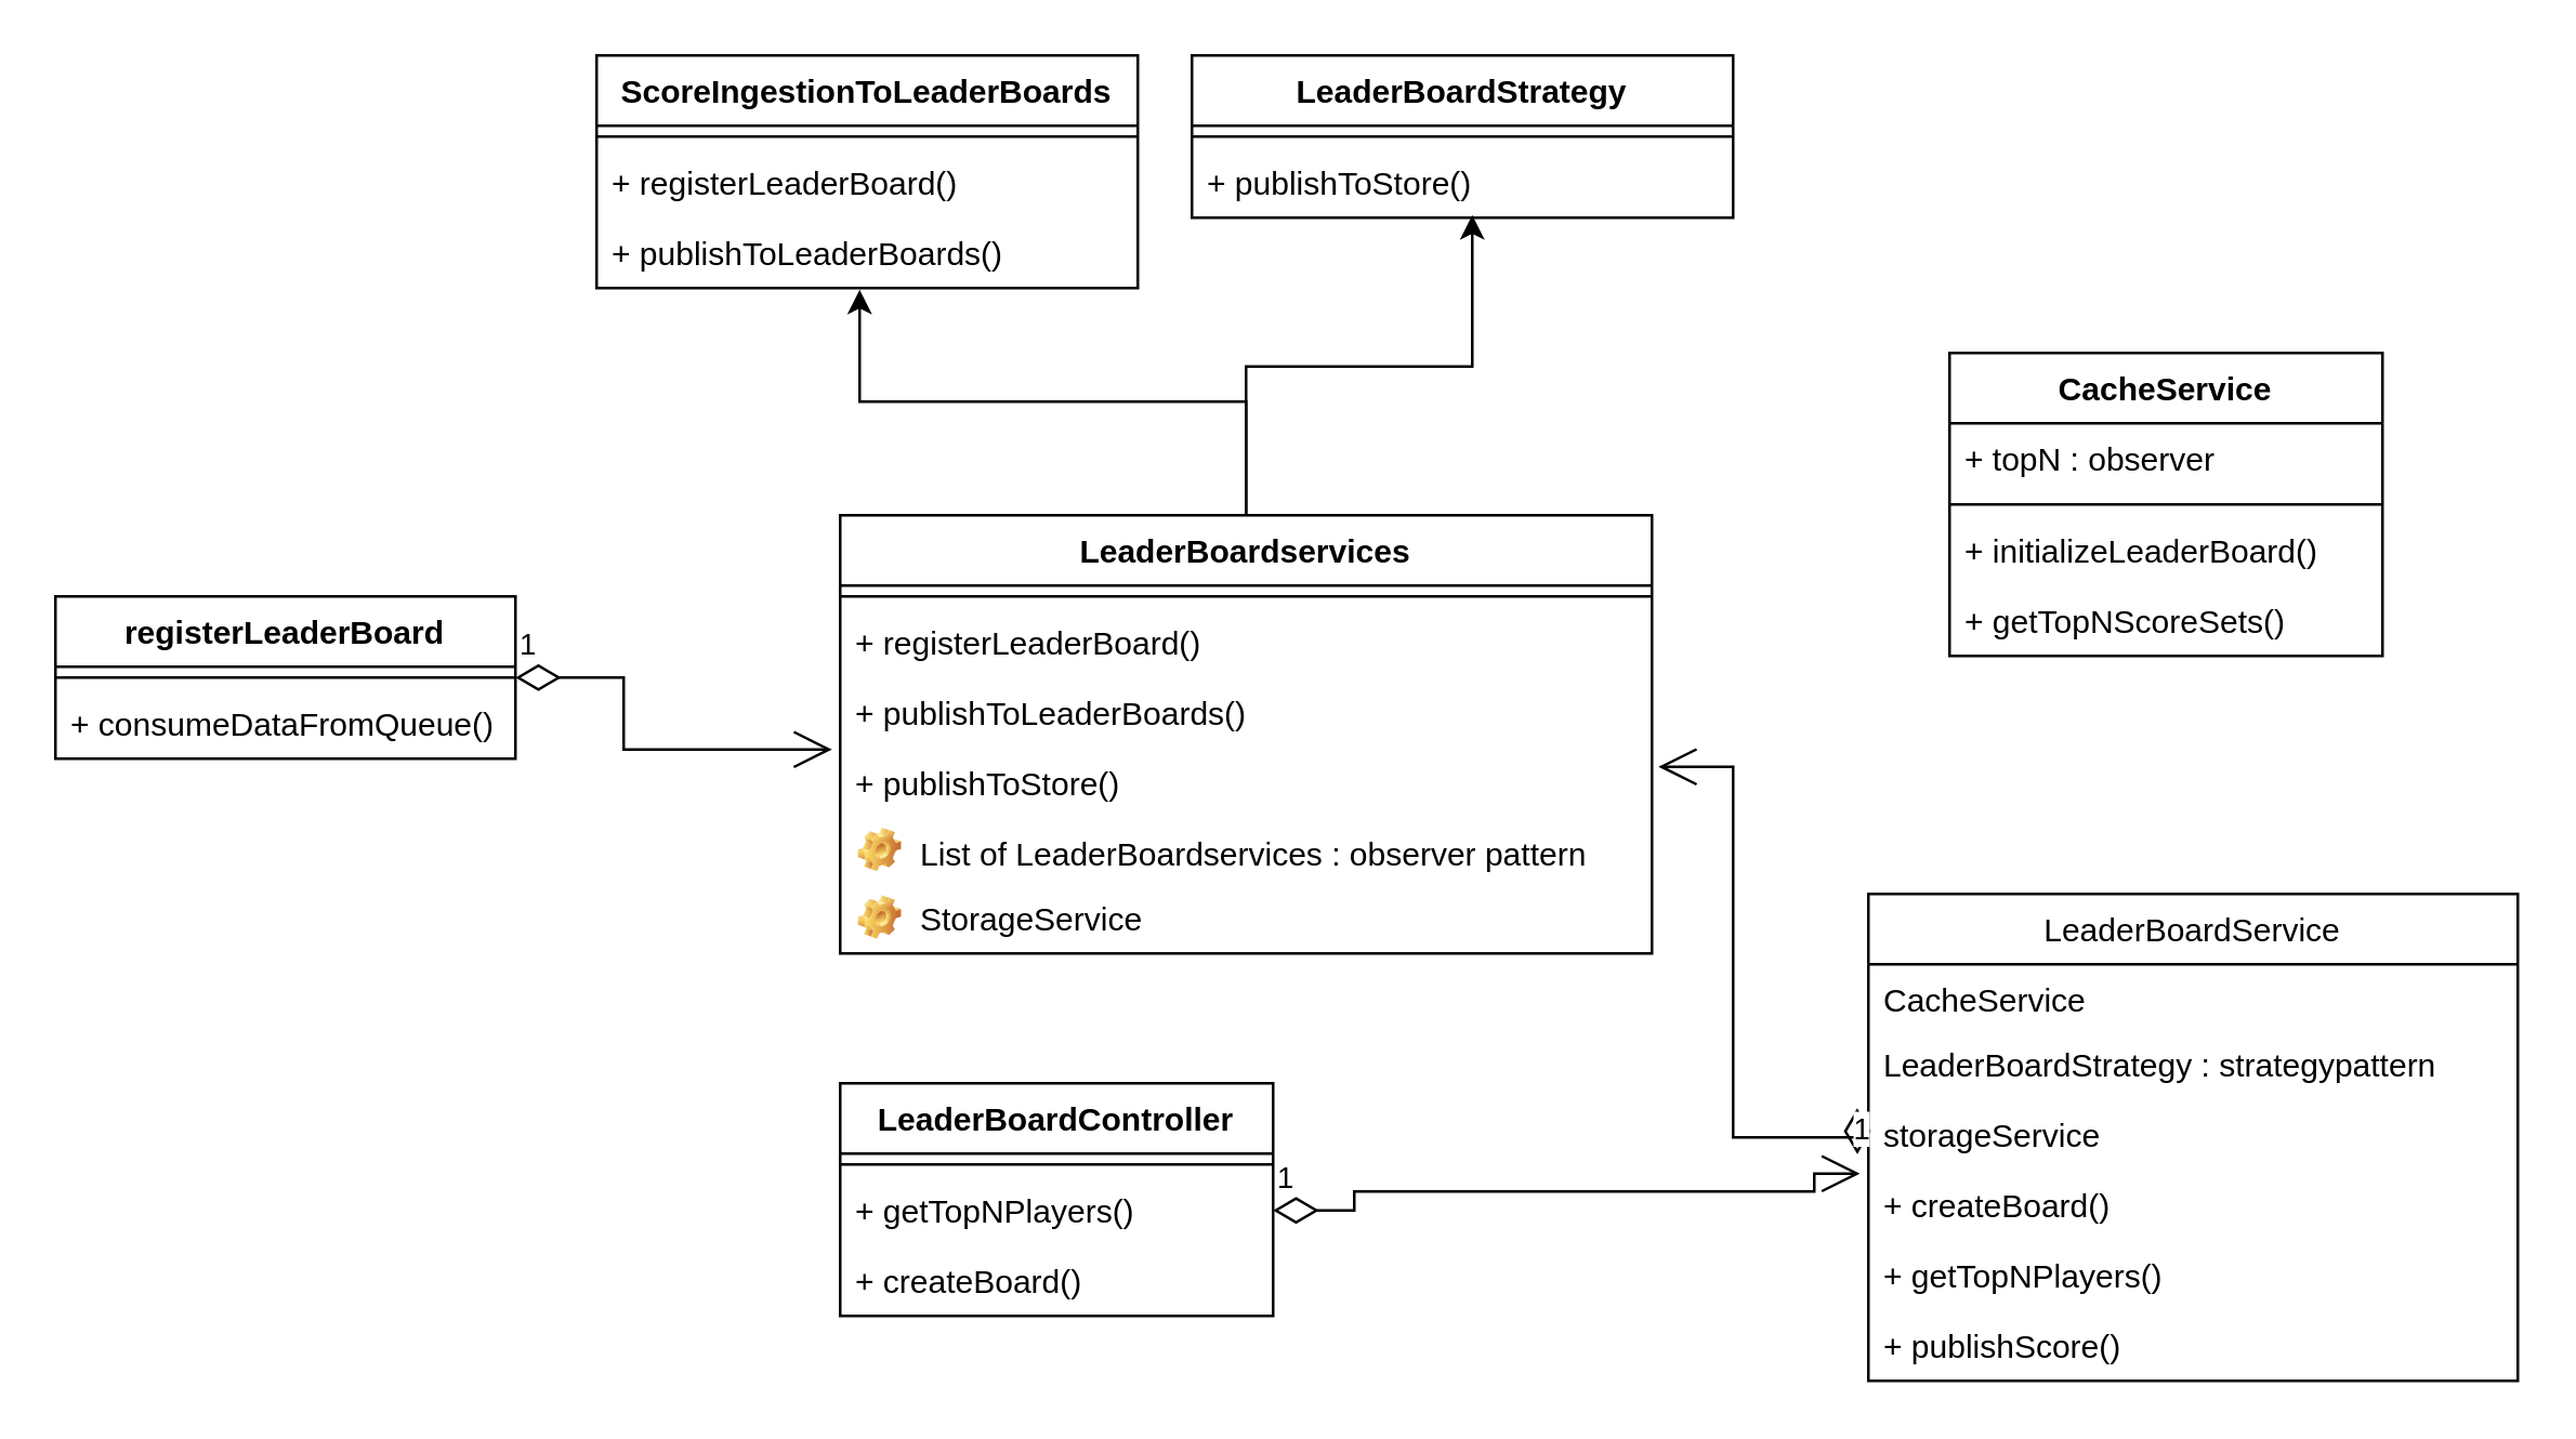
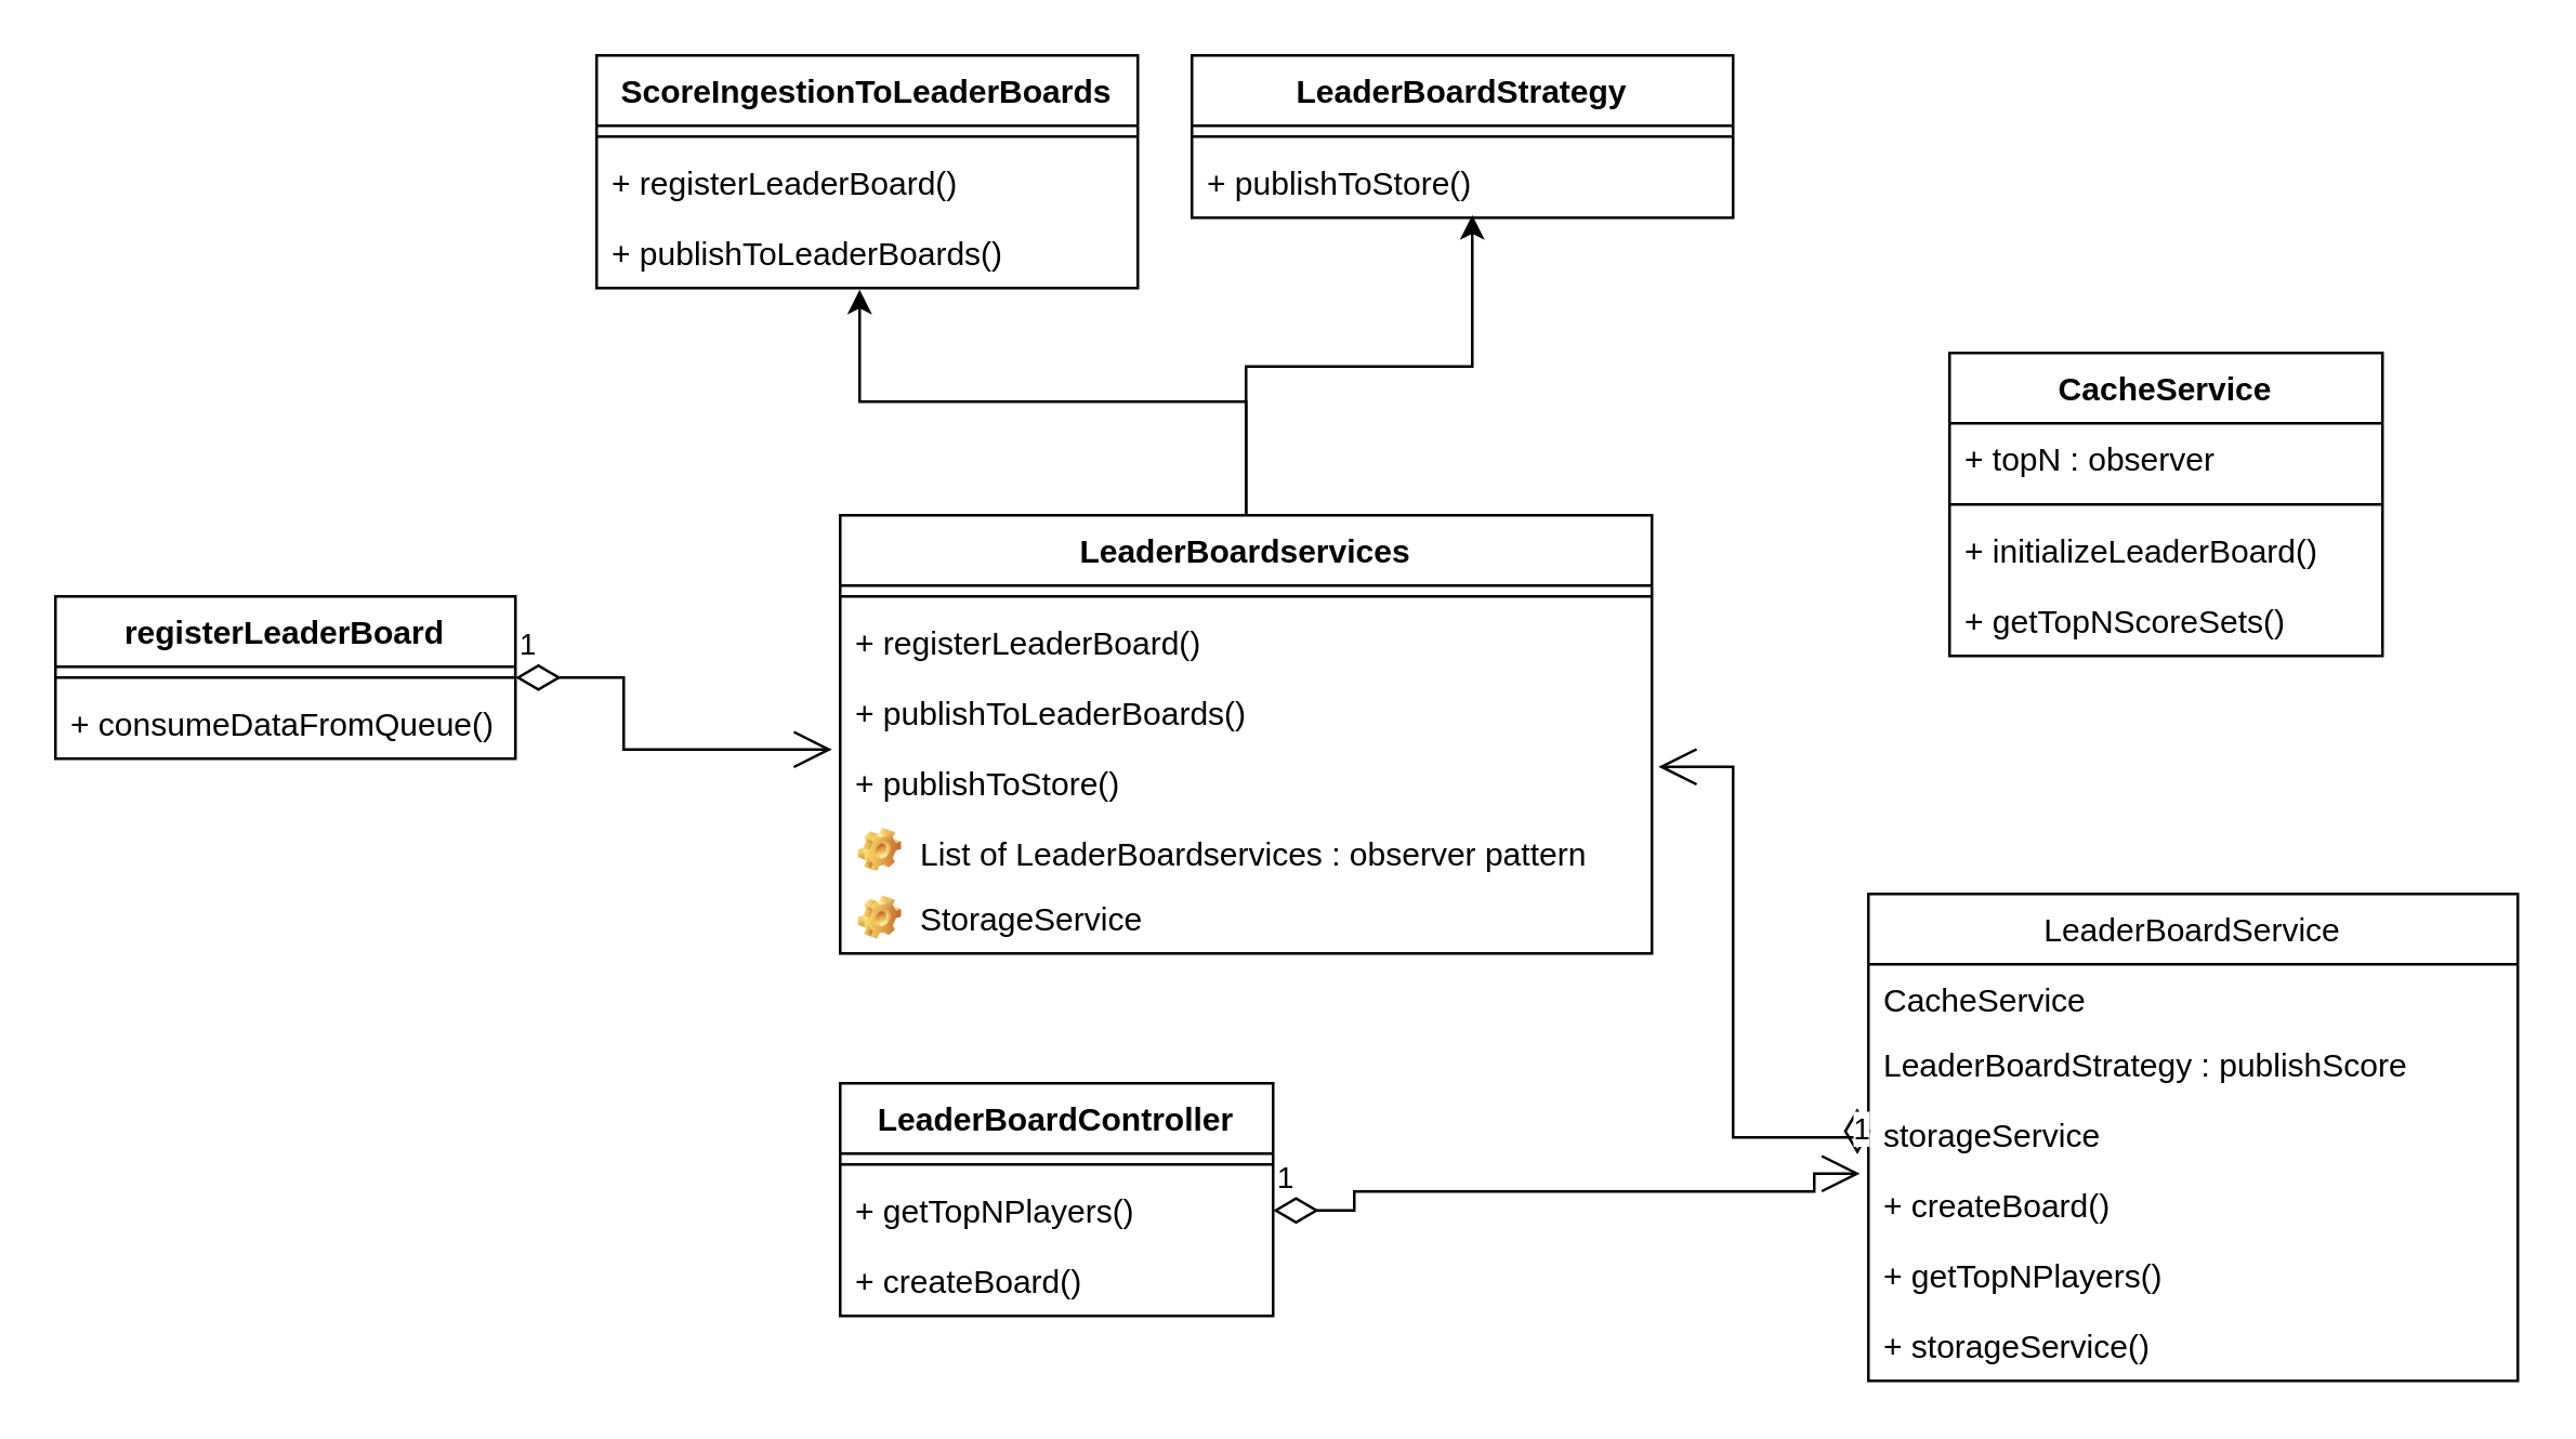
- <mxCell id="20" value="LeaderBoardStrategy : strategypattern" style="text;strokeColor=none;fillColor=none;align=left;verticalAlign=top;spacingLeft=4;spacingRight=4;overflow=hidden;rotatable=0;points=[[0,0.5],[1,0.5]];portConstraint=eastwest;" parent="18" vertex="1"><mxGeometry y="50" width="240" height="26" as="geometry" /></mxCell>
+ <mxCell id="20" value="LeaderBoardStrategy : publishScore" style="text;strokeColor=none;fillColor=none;align=left;verticalAlign=top;spacingLeft=4;spacingRight=4;overflow=hidden;rotatable=0;points=[[0,0.5],[1,0.5]];portConstraint=eastwest;" parent="18" vertex="1"><mxGeometry y="50" width="240" height="26" as="geometry" /></mxCell>
- <mxCell id="24" value="+ publishScore()" style="text;strokeColor=none;fillColor=none;align=left;verticalAlign=top;spacingLeft=4;spacingRight=4;overflow=hidden;rotatable=0;points=[[0,0.5],[1,0.5]];portConstraint=eastwest;" parent="18" vertex="1"><mxGeometry y="154" width="240" height="26" as="geometry" /></mxCell>
+ <mxCell id="24" value="+ storageService()" style="text;strokeColor=none;fillColor=none;align=left;verticalAlign=top;spacingLeft=4;spacingRight=4;overflow=hidden;rotatable=0;points=[[0,0.5],[1,0.5]];portConstraint=eastwest;" parent="18" vertex="1"><mxGeometry y="154" width="240" height="26" as="geometry" /></mxCell>
